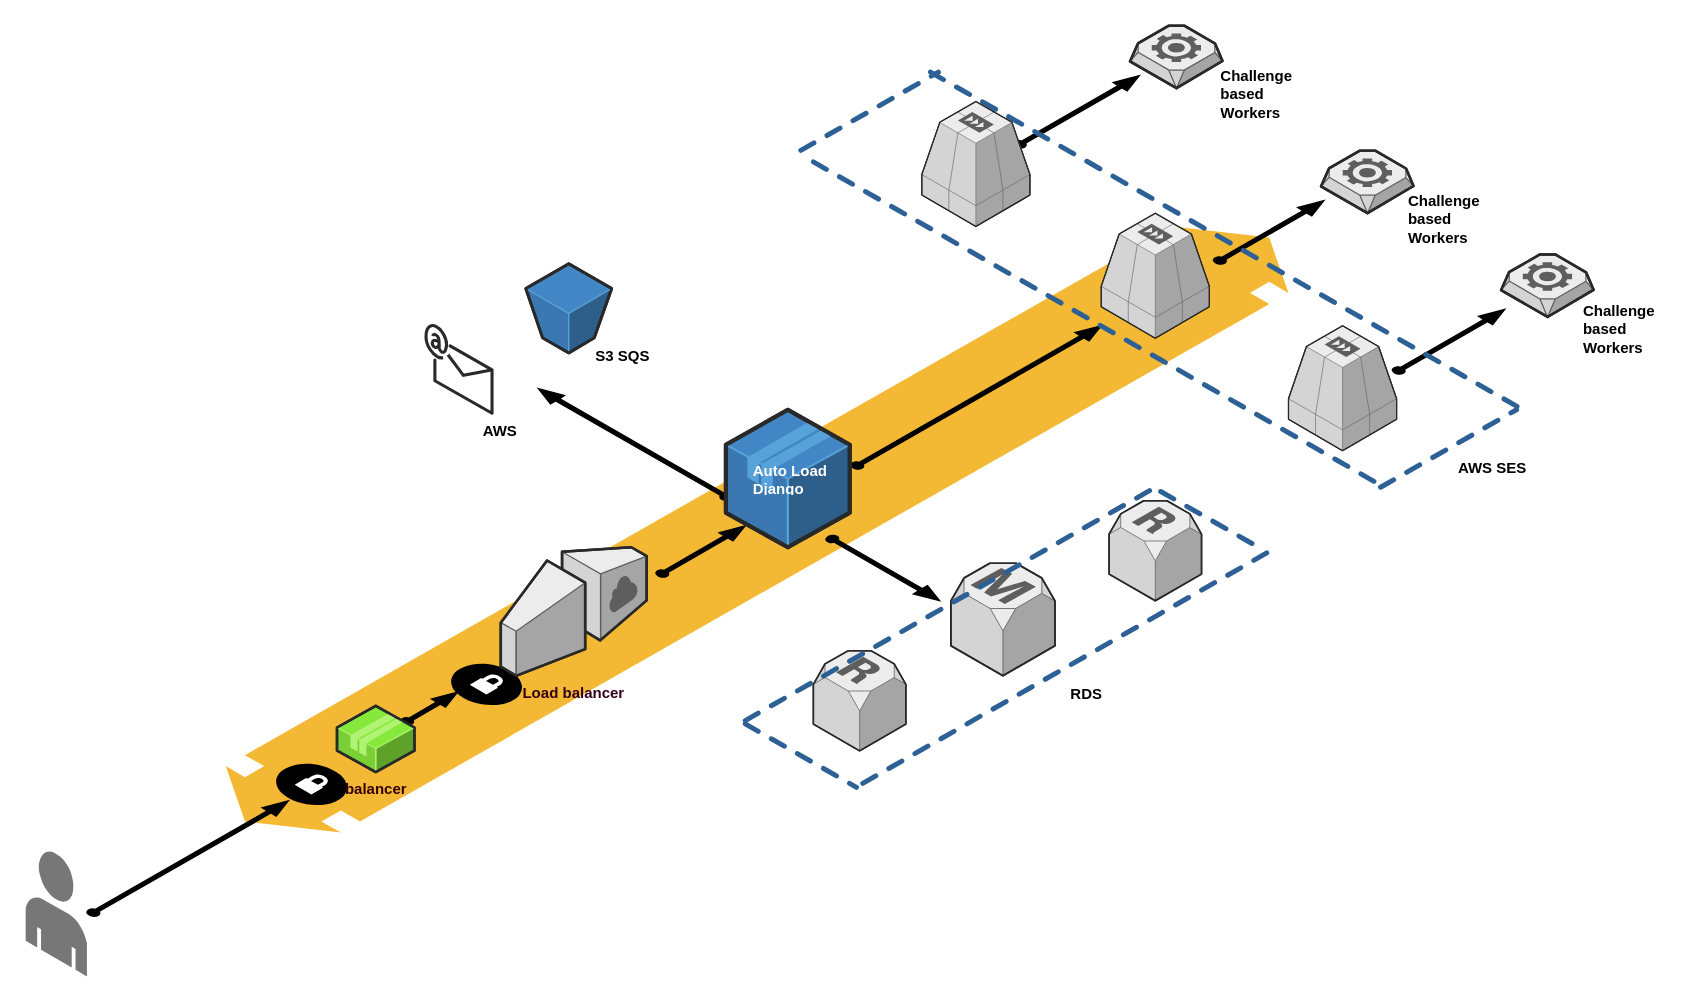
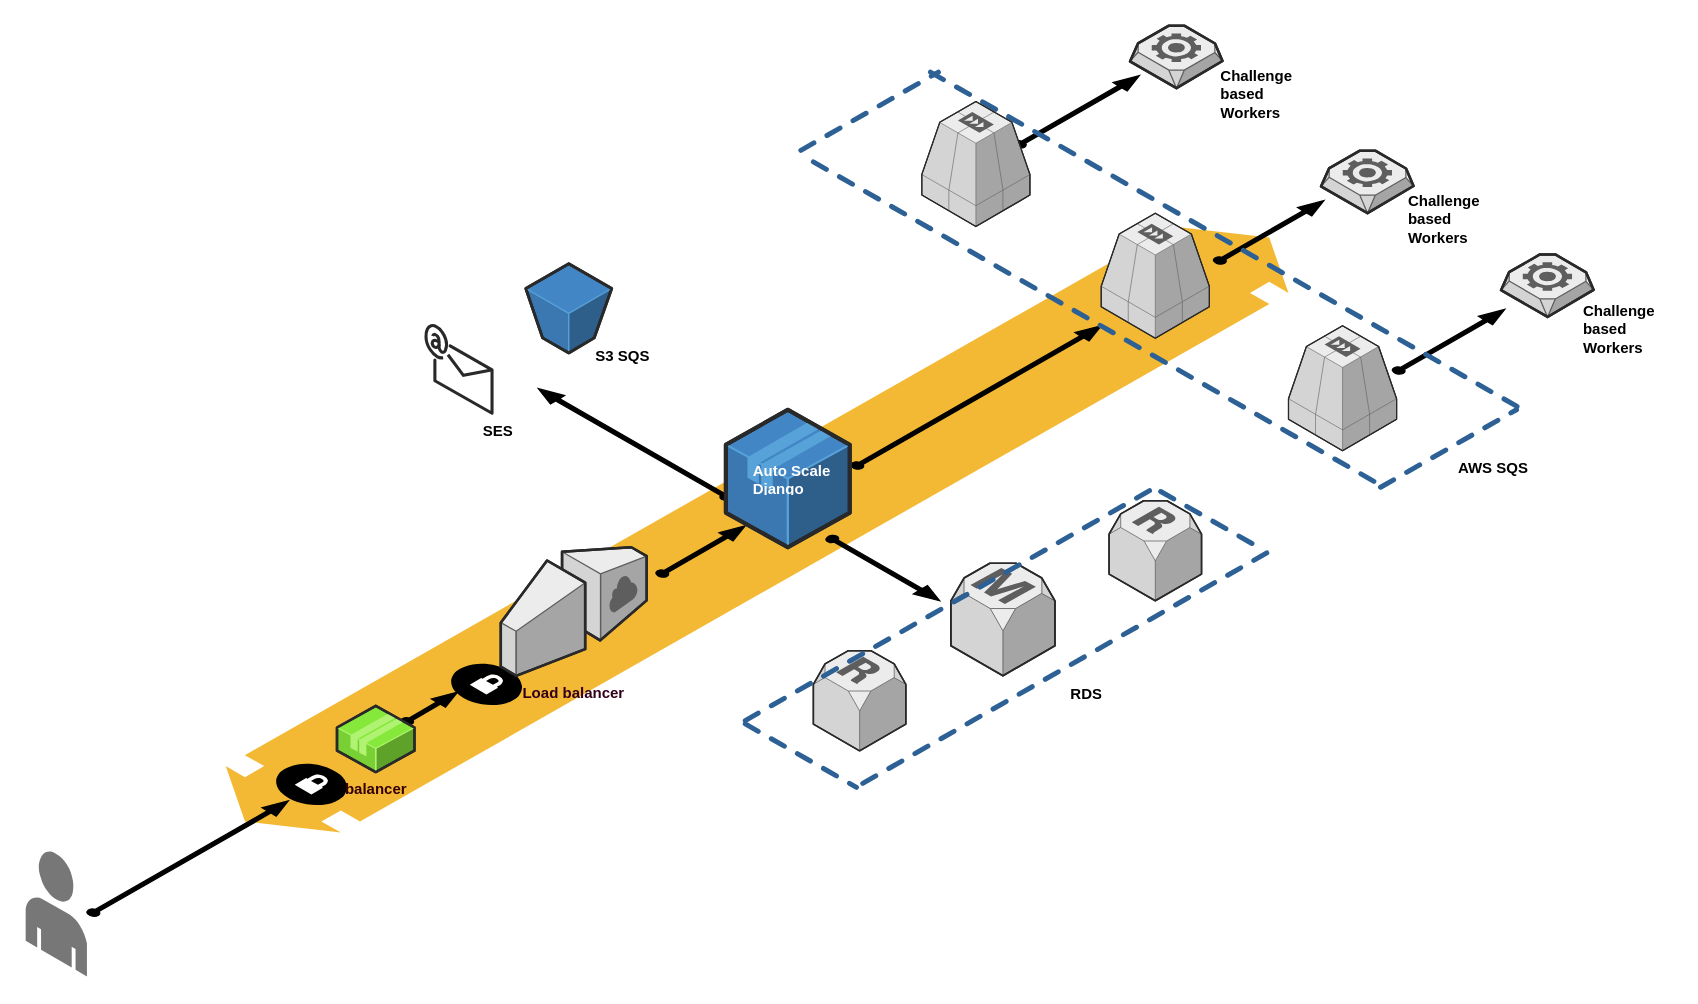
- <mxCell id="42" value="&lt;b&gt;AWS&lt;/b&gt;" style="text;strokeColor=none;fillColor=none;align=left;verticalAlign=middle;spacingLeft=4;spacingRight=4;overflow=hidden;points=[[0,0.5],[1,0.5]];portConstraint=eastwest;rotatable=0;whiteSpace=wrap;html=1;" vertex="1" parent="1"><mxGeometry x="380" y="330" width="80" height="30" as="geometry" /></mxCell>
+ <mxCell id="42" value="&lt;b&gt;SES&lt;/b&gt;" style="text;strokeColor=none;fillColor=none;align=left;verticalAlign=middle;spacingLeft=4;spacingRight=4;overflow=hidden;points=[[0,0.5],[1,0.5]];portConstraint=eastwest;rotatable=0;whiteSpace=wrap;html=1;" vertex="1" parent="1"><mxGeometry x="380" y="330" width="80" height="30" as="geometry" /></mxCell>
- <mxCell id="17" value="&lt;b&gt;AWS SES&lt;/b&gt;" style="text;strokeColor=none;fillColor=none;align=left;verticalAlign=middle;spacingLeft=4;spacingRight=4;overflow=hidden;points=[[0,0.5],[1,0.5]];portConstraint=eastwest;rotatable=0;whiteSpace=wrap;html=1;" vertex="1" parent="12"><mxGeometry x="520" y="302.0" width="80" height="30" as="geometry" /></mxCell>
+ <mxCell id="17" value="&lt;b&gt;AWS SQS&lt;/b&gt;" style="text;strokeColor=none;fillColor=none;align=left;verticalAlign=middle;spacingLeft=4;spacingRight=4;overflow=hidden;points=[[0,0.5],[1,0.5]];portConstraint=eastwest;rotatable=0;whiteSpace=wrap;html=1;" vertex="1" parent="12"><mxGeometry x="520" y="302.0" width="80" height="30" as="geometry" /></mxCell>
- <mxCell id="44" value="&lt;b&gt;&lt;font color=&quot;#ffffff&quot;&gt;Auto Load&lt;br&gt;Django&lt;/font&gt;&lt;br&gt;&lt;/b&gt;" style="text;strokeColor=none;fillColor=none;align=left;verticalAlign=middle;spacingLeft=4;spacingRight=4;overflow=hidden;points=[[0,0.5],[1,0.5]];portConstraint=eastwest;rotatable=0;whiteSpace=wrap;html=1;" vertex="1" parent="1"><mxGeometry x="595.5" y="367.2" width="80" height="30" as="geometry" /></mxCell>
+ <mxCell id="44" value="&lt;b&gt;&lt;font color=&quot;#ffffff&quot;&gt;Auto Scale&lt;br&gt;Django&lt;/font&gt;&lt;br&gt;&lt;/b&gt;" style="text;strokeColor=none;fillColor=none;align=left;verticalAlign=middle;spacingLeft=4;spacingRight=4;overflow=hidden;points=[[0,0.5],[1,0.5]];portConstraint=eastwest;rotatable=0;whiteSpace=wrap;html=1;" vertex="1" parent="1"><mxGeometry x="595.5" y="367.2" width="80" height="30" as="geometry" /></mxCell>
